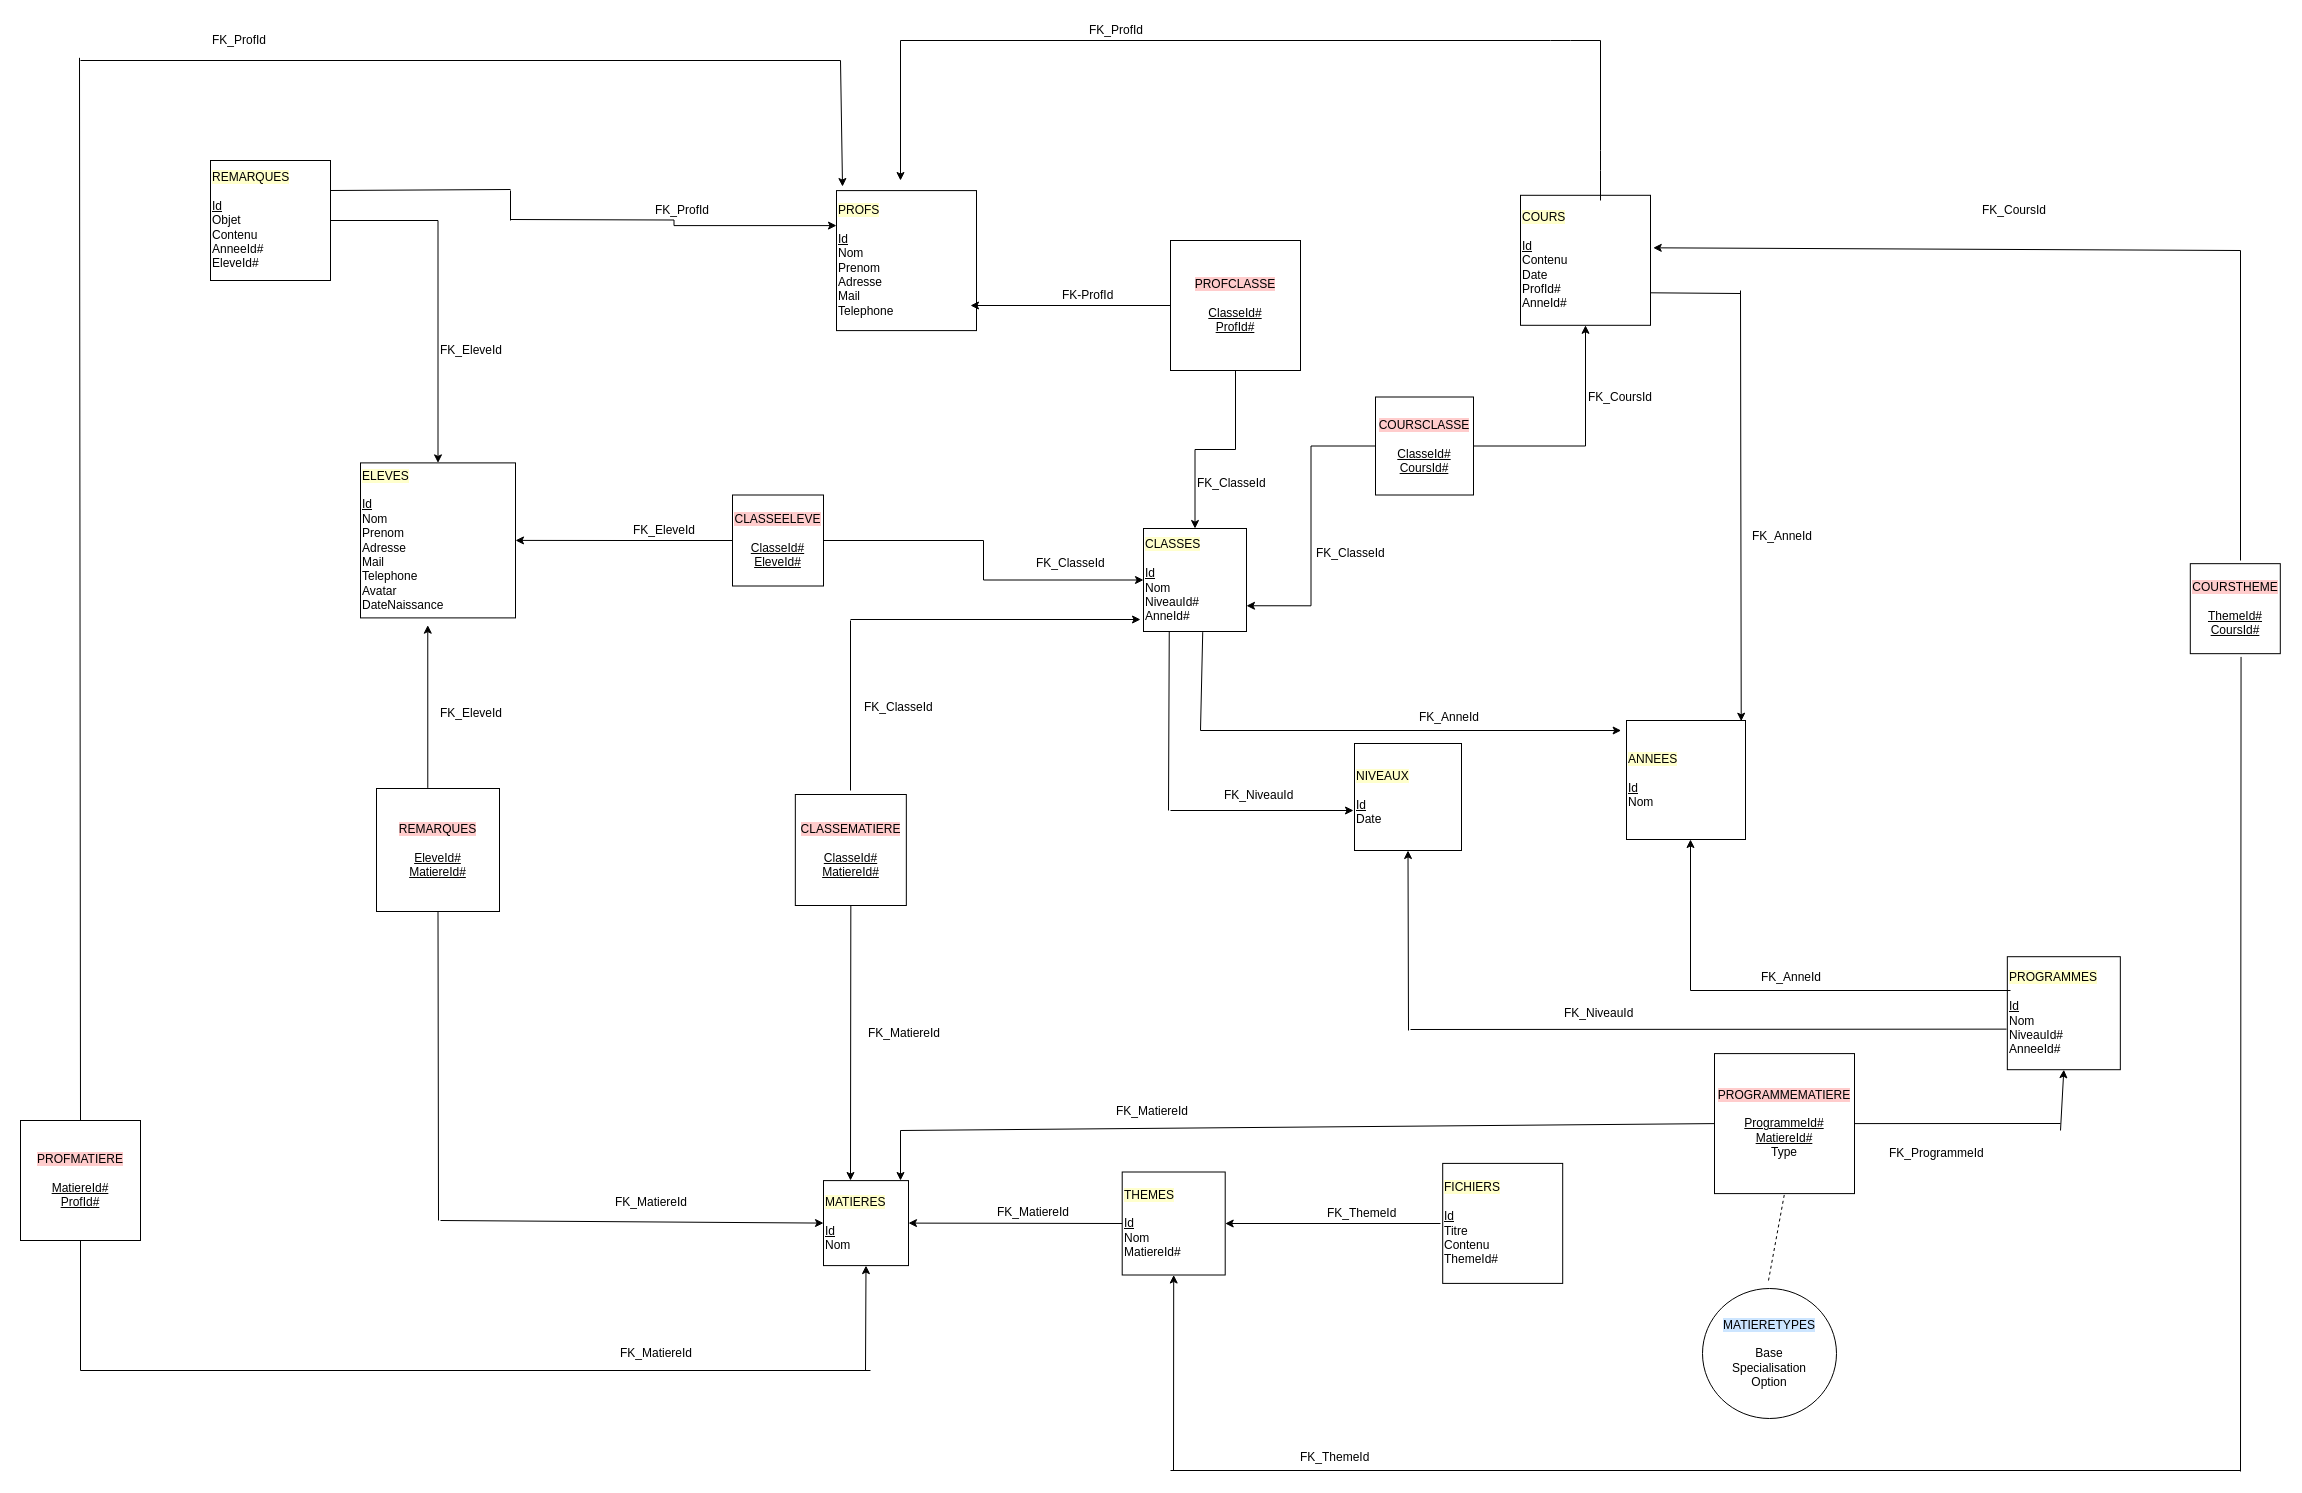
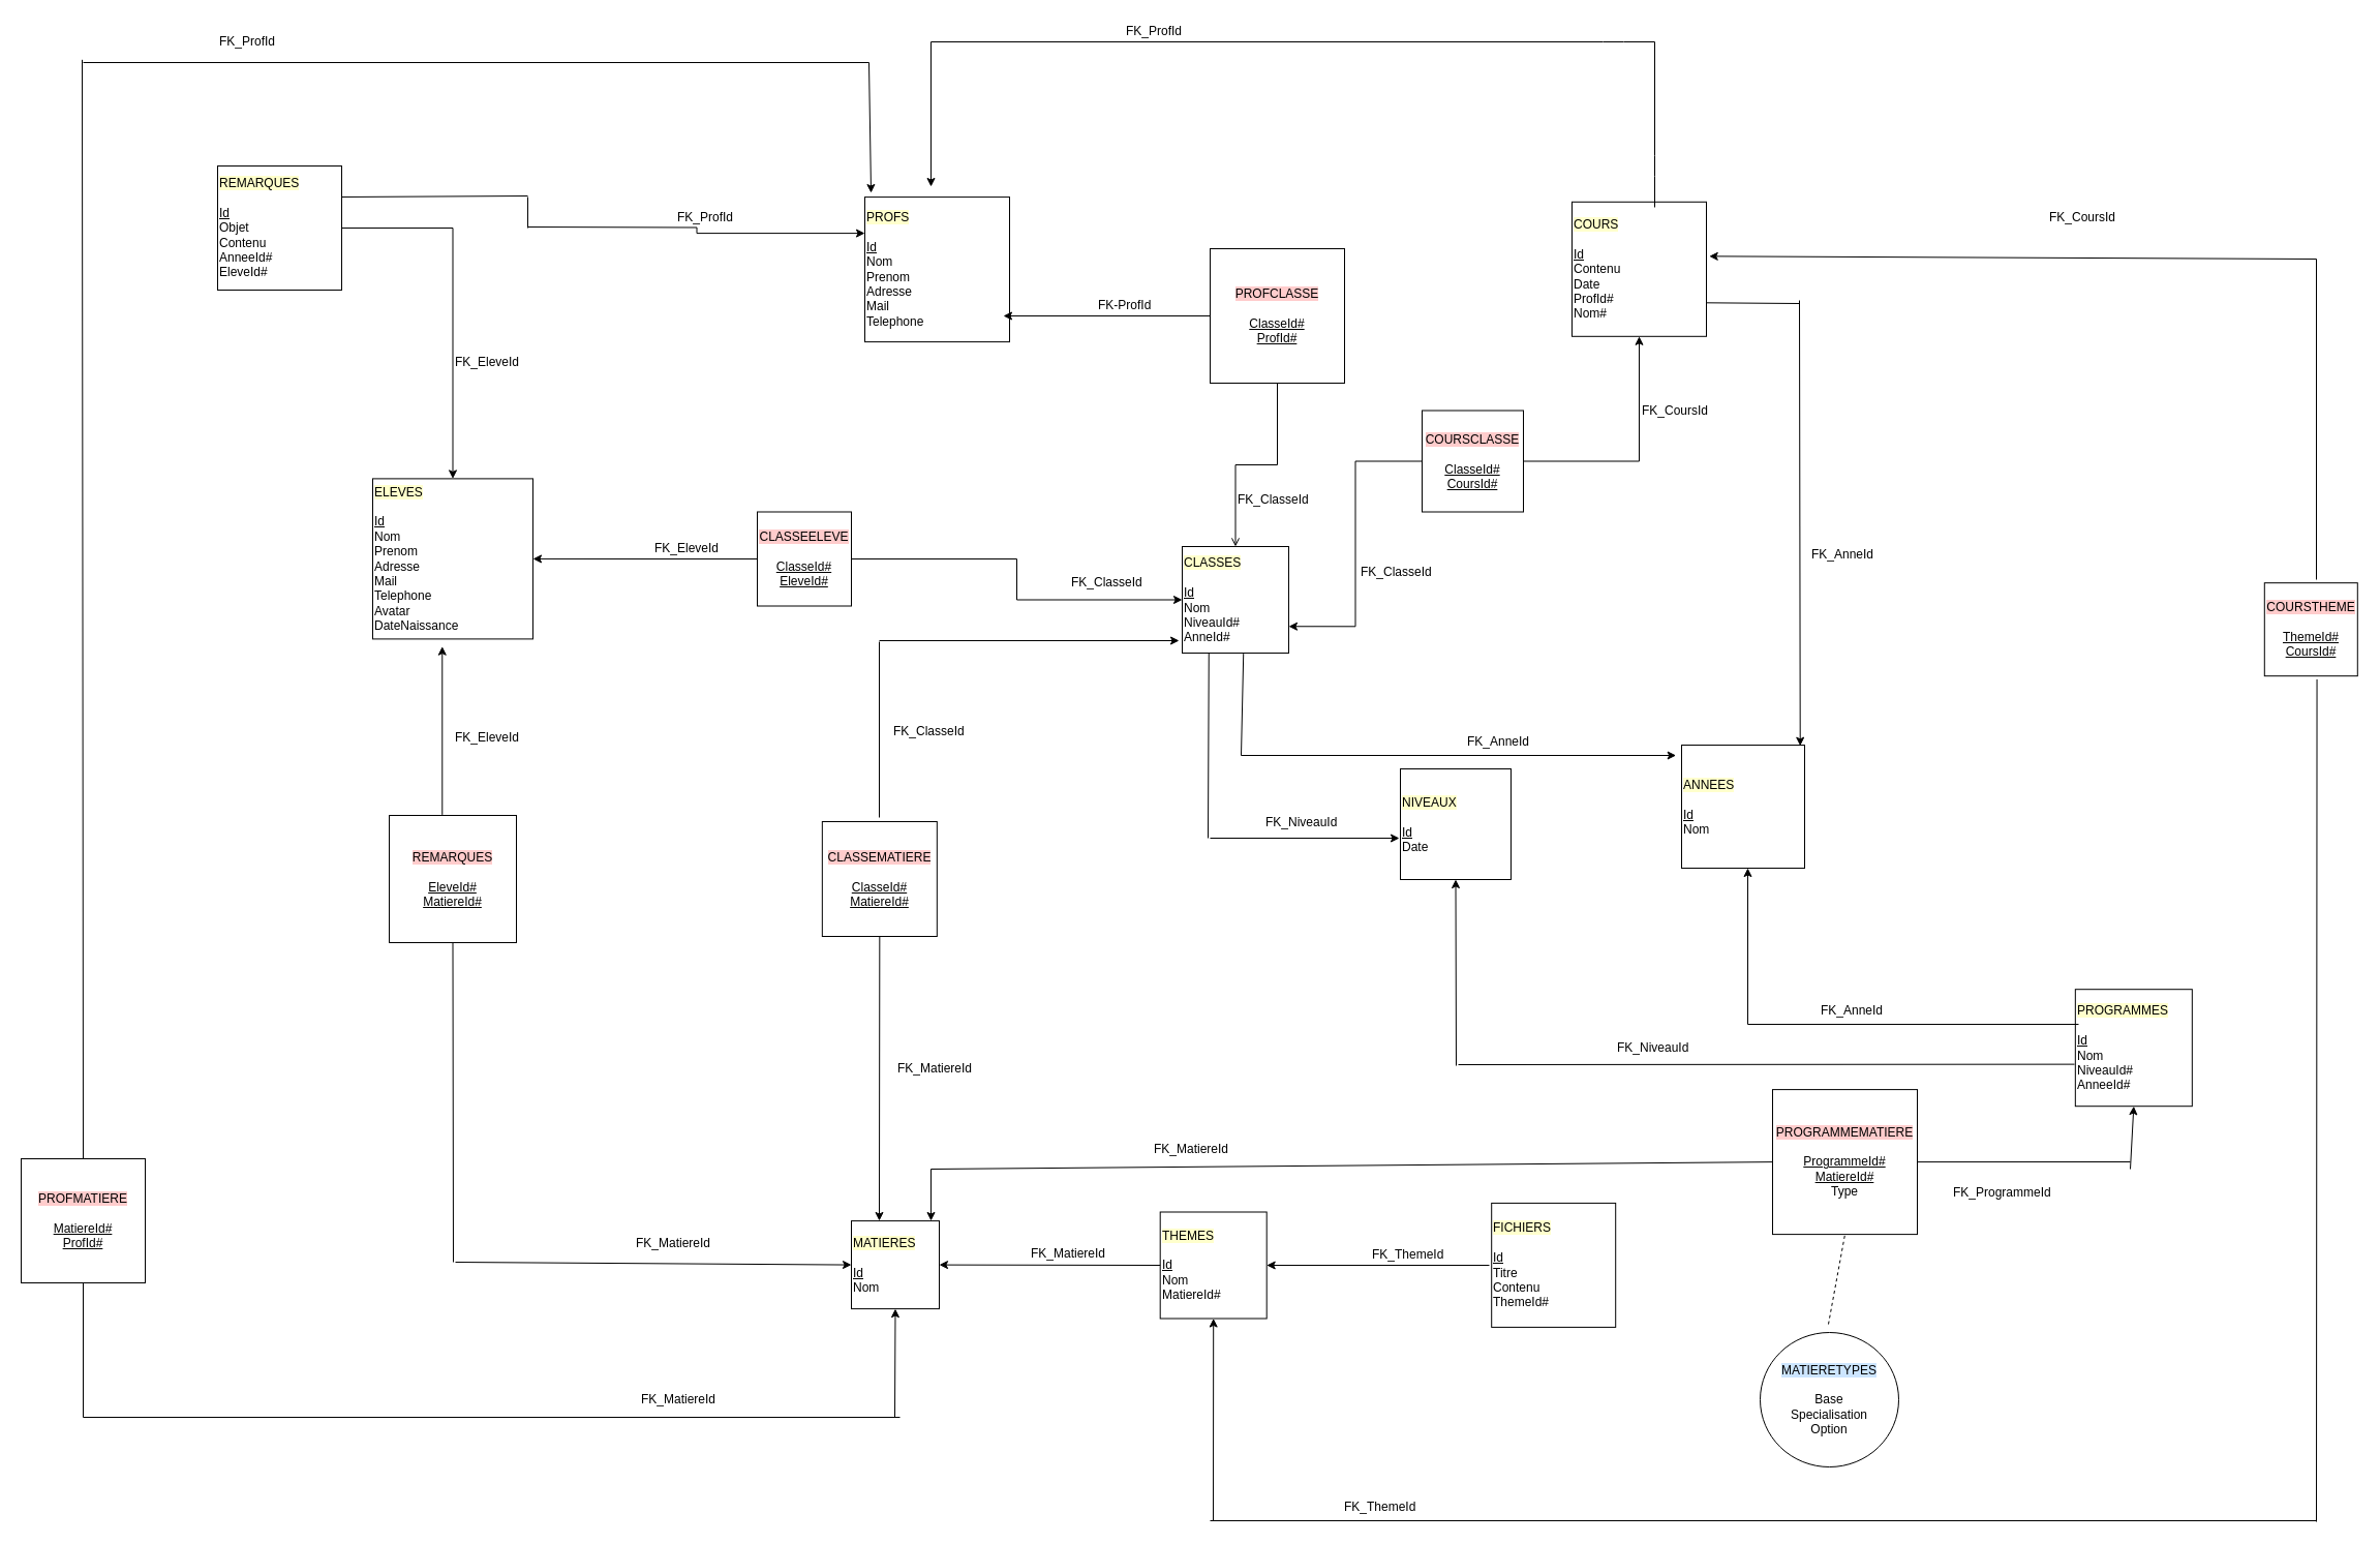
- <mxCell id="4" value="&lt;span style=&quot;background-color: rgb(255 , 255 , 204)&quot;&gt;COURS&lt;/span&gt;&lt;br&gt;&lt;br&gt;&lt;u&gt;Id&lt;/u&gt;&lt;br&gt;Contenu&lt;br&gt;Date&lt;br&gt;ProfId#&lt;br&gt;AnneId#" style="whiteSpace=wrap;html=1;aspect=fixed;align=left;" vertex="1" parent="1"><mxGeometry x="1520" y="194.8" width="130" height="130" as="geometry" /></mxCell>
+ <mxCell id="4" value="&lt;span style=&quot;background-color: rgb(255 , 255 , 204)&quot;&gt;COURS&lt;/span&gt;&lt;br&gt;&lt;br&gt;&lt;u&gt;Id&lt;/u&gt;&lt;br&gt;Contenu&lt;br&gt;Date&lt;br&gt;ProfId#&lt;br&gt;Nom#" style="whiteSpace=wrap;html=1;aspect=fixed;align=left;" vertex="1" parent="1"><mxGeometry x="1520" y="194.8" width="130" height="130" as="geometry" /></mxCell>
- <mxCell id="24" style="edgeStyle=orthogonalEdgeStyle;rounded=0;orthogonalLoop=1;jettySize=auto;html=1;entryX=0.5;entryY=0;entryDx=0;entryDy=0;" edge="1" parent="1" source="25" target="2"><mxGeometry relative="1" as="geometry" /></mxCell>
+ <mxCell id="24" style="edgeStyle=orthogonalEdgeStyle;rounded=0;orthogonalLoop=1;jettySize=auto;html=1;entryX=0.5;entryY=0;entryDx=0;entryDy=0;endArrow=open;" edge="1" parent="1" source="25" target="2"><mxGeometry relative="1" as="geometry" /></mxCell>
